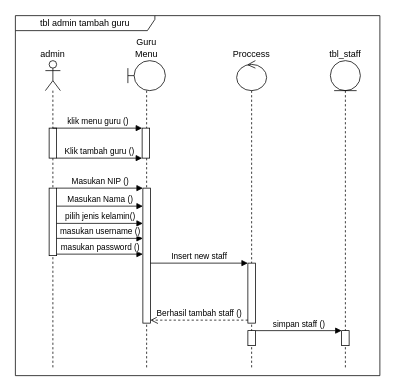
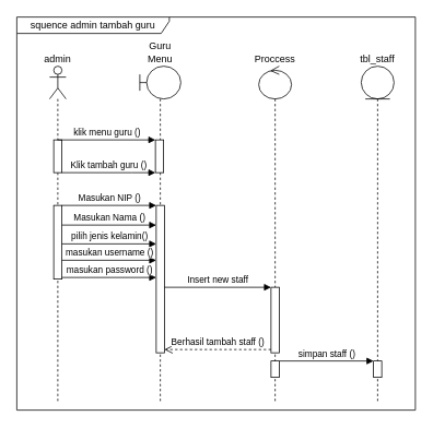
- <mxCell id="16" value="tbl admin tambah guru" style="shape=umlFrame;whiteSpace=wrap;html=1;width=186;height=20;" parent="1" vertex="1"><mxGeometry x="20" y="20" width="486" height="480" as="geometry" /></mxCell>
+ <mxCell id="16" value="squence admin tambah guru" style="shape=umlFrame;whiteSpace=wrap;html=1;width=186;height=20;" parent="1" vertex="1"><mxGeometry x="20" y="20" width="486" height="480" as="geometry" /></mxCell>
